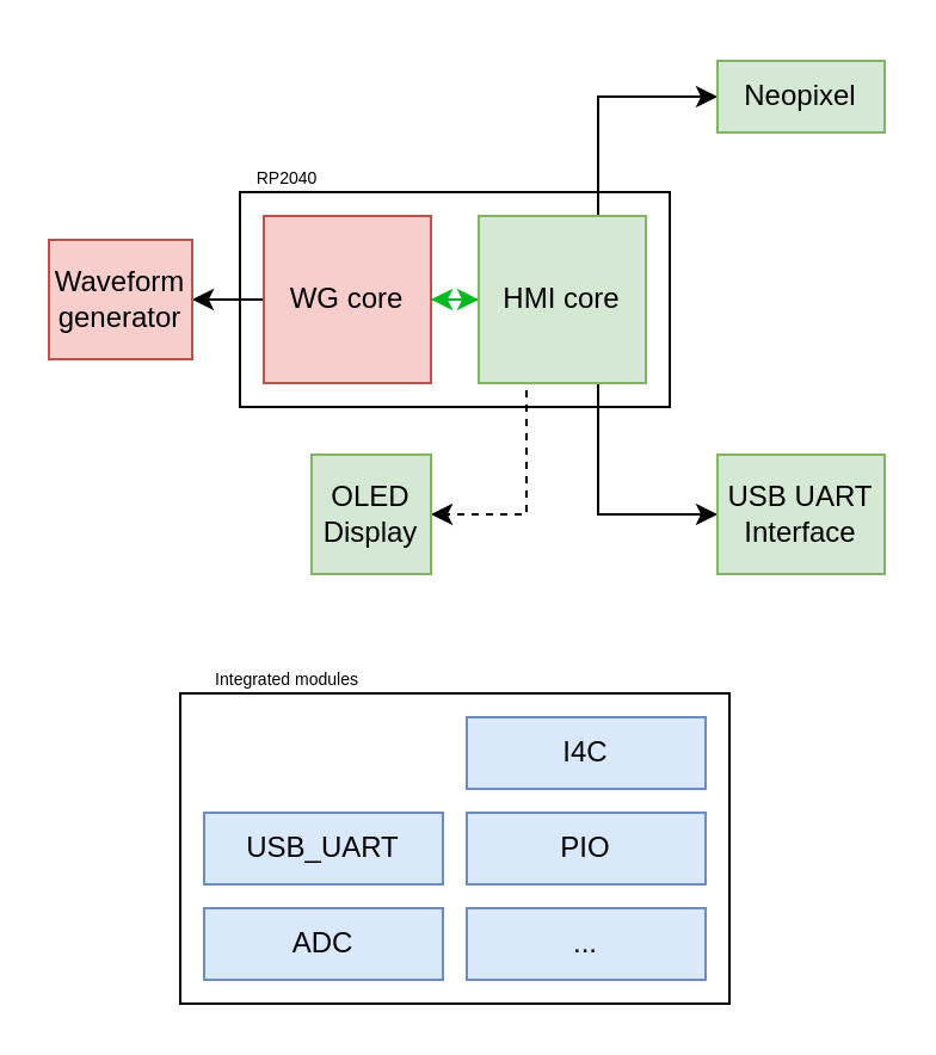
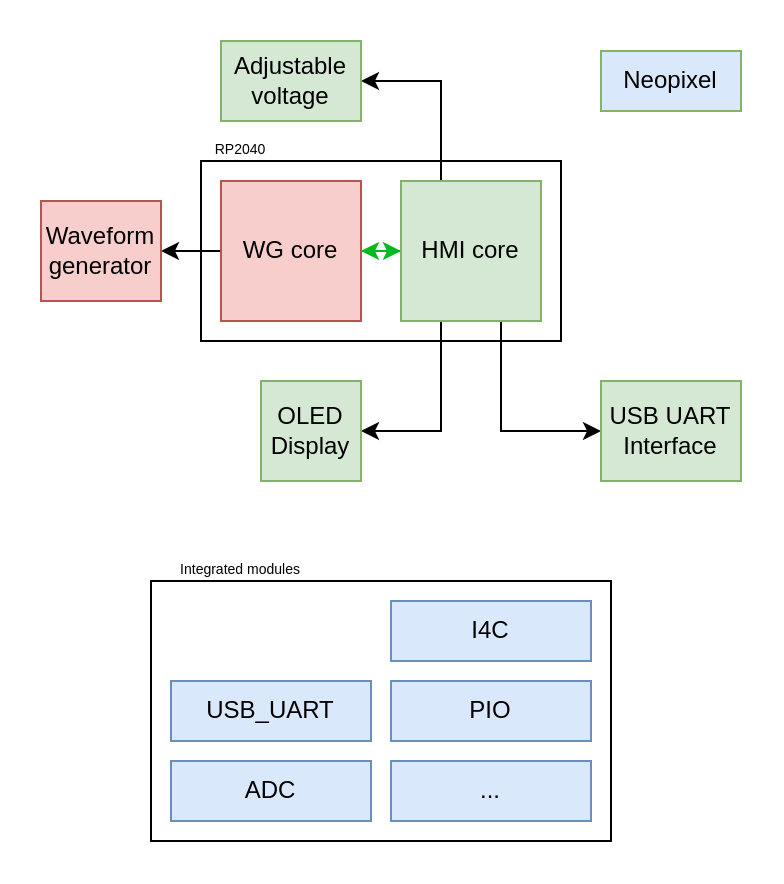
+ <mxCell id="13" value="Adjustable voltage" style="rounded=0;whiteSpace=wrap;html=1;fillColor=#d5e8d4;strokeColor=#82b366;" parent="1" vertex="1"><mxGeometry x="110" y="20" width="70" height="40" as="geometry" /></mxCell>
- <mxCell id="15" value="Neopixel" style="rounded=0;whiteSpace=wrap;html=1;fillColor=#d5e8d4;strokeColor=#82b366;" parent="1" vertex="1"><mxGeometry x="300" y="25" width="70" height="30" as="geometry" /></mxCell>
+ <mxCell id="15" value="Neopixel" style="rounded=0;whiteSpace=wrap;html=1;fillColor=#dae8fc;strokeColor=#82b366;" parent="1" vertex="1"><mxGeometry x="300" y="25" width="70" height="30" as="geometry" /></mxCell>
- <mxCell id="7" style="edgeStyle=orthogonalEdgeStyle;rounded=0;orthogonalLoop=1;jettySize=auto;html=1;entryX=0;entryY=0.5;entryDx=0;entryDy=0;startArrow=none;startFill=0;" parent="1" source="10" target="15" edge="1"><mxGeometry relative="1" as="geometry"><Array as="points"><mxPoint x="250" y="40" /></Array></mxGeometry></mxCell>
+ <mxCell id="6" style="edgeStyle=orthogonalEdgeStyle;rounded=0;orthogonalLoop=1;jettySize=auto;html=1;exitX=0.5;exitY=0;exitDx=0;exitDy=0;entryX=1;entryY=0.5;entryDx=0;entryDy=0;startArrow=none;startFill=0;" parent="1" source="10" target="13" edge="1"><mxGeometry relative="1" as="geometry"><Array as="points"><mxPoint x="220" y="90" /><mxPoint x="220" y="40" /></Array></mxGeometry></mxCell>
- <mxCell id="8" style="edgeStyle=orthogonalEdgeStyle;rounded=0;orthogonalLoop=1;jettySize=auto;html=1;exitX=0.5;exitY=1;exitDx=0;exitDy=0;entryX=1;entryY=0.5;entryDx=0;entryDy=0;startArrow=none;startFill=0;dashed=1;" parent="1" source="10" target="14" edge="1"><mxGeometry relative="1" as="geometry"><Array as="points"><mxPoint x="220" y="160" /><mxPoint x="220" y="215" /></Array></mxGeometry></mxCell>
+ <mxCell id="8" style="edgeStyle=orthogonalEdgeStyle;rounded=0;orthogonalLoop=1;jettySize=auto;html=1;exitX=0.5;exitY=1;exitDx=0;exitDy=0;entryX=1;entryY=0.5;entryDx=0;entryDy=0;startArrow=none;startFill=0;" parent="1" source="10" target="14" edge="1"><mxGeometry relative="1" as="geometry"><Array as="points"><mxPoint x="220" y="160" /><mxPoint x="220" y="215" /></Array></mxGeometry></mxCell>
